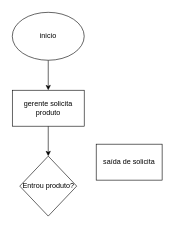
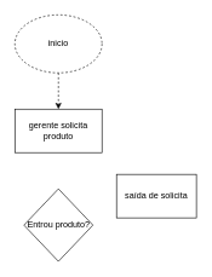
- <mxCell id="3" value="inicio" style="ellipse;whiteSpace=wrap;html=1;" vertex="1" parent="1"><mxGeometry x="20" y="20" width="120" height="80" as="geometry" /></mxCell>
+ <mxCell id="3" value="inicio" style="ellipse;whiteSpace=wrap;html=1;dashed=1;" vertex="1" parent="1"><mxGeometry x="20" y="20" width="120" height="80" as="geometry" /></mxCell>
- <mxCell id="2" value="" style="edgeStyle=orthogonalEdgeStyle;rounded=0;orthogonalLoop=1;jettySize=auto;html=1;" edge="1" parent="1" source="3" target="5"><mxGeometry relative="1" as="geometry" /></mxCell>
+ <mxCell id="2" value="" style="edgeStyle=orthogonalEdgeStyle;rounded=0;orthogonalLoop=1;jettySize=auto;html=1;dashed=1;" edge="1" parent="1" source="3" target="5"><mxGeometry relative="1" as="geometry" /></mxCell>
- <mxCell id="4" value="" style="edgeStyle=orthogonalEdgeStyle;rounded=0;orthogonalLoop=1;jettySize=auto;html=1;" edge="1" parent="1" source="5" target="6"><mxGeometry relative="1" as="geometry" /></mxCell>
